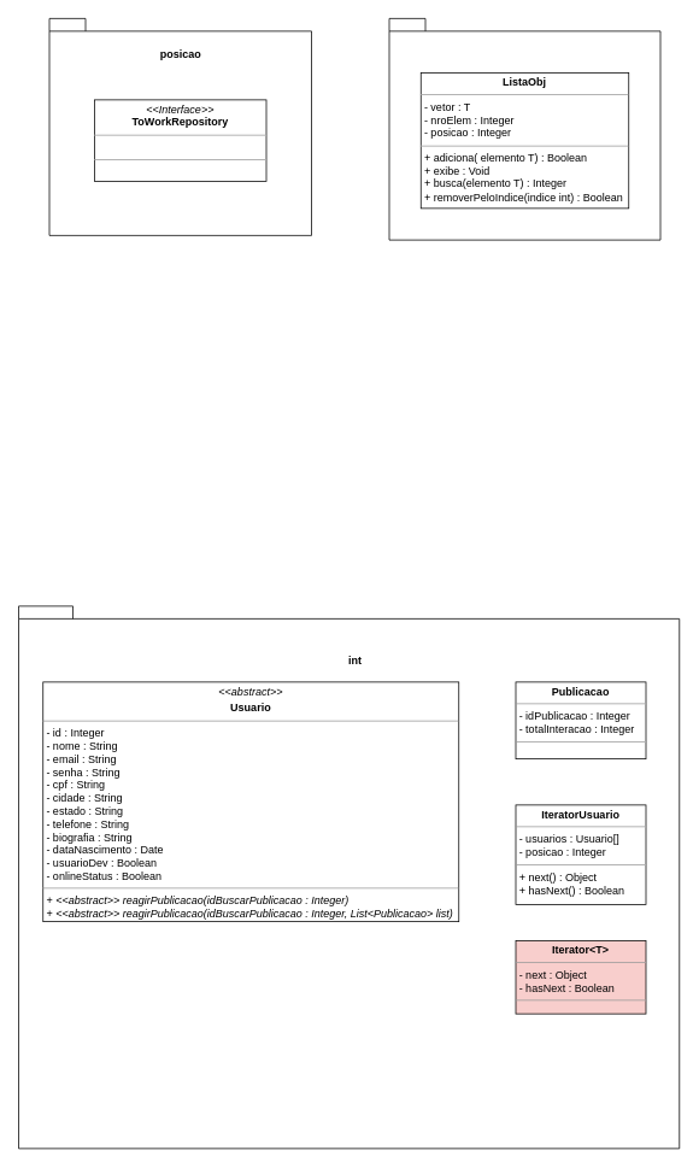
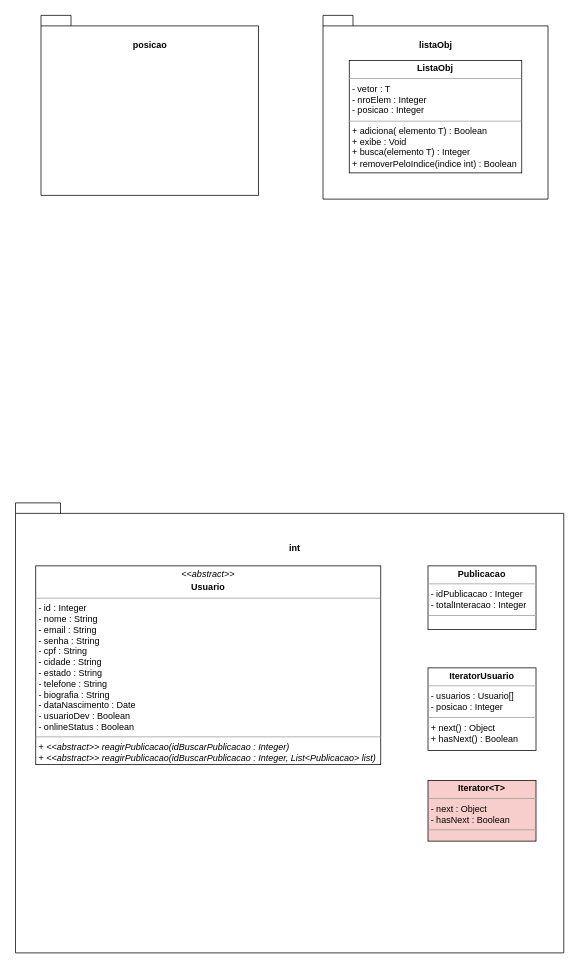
+ <mxCell id="7" value="listaObj" style="text;html=1;align=center;verticalAlign=middle;resizable=0;points=[];autosize=1;strokeColor=none;fillColor=none;fontStyle=1" vertex="1" parent="1"><mxGeometry x="550" y="50" width="60" height="20" as="geometry" /></mxCell>
- <mxCell id="3" value="&lt;p style=&quot;margin: 0px ; margin-top: 4px ; text-align: center&quot;&gt;&lt;i&gt;&amp;lt;&amp;lt;Interface&amp;gt;&amp;gt;&lt;/i&gt;&lt;br&gt;&lt;b&gt;ToWorkRepository&lt;/b&gt;&lt;/p&gt;&lt;hr size=&quot;1&quot;&gt;&lt;p style=&quot;margin: 0px ; margin-left: 4px&quot;&gt;&lt;br&gt;&lt;/p&gt;&lt;hr size=&quot;1&quot;&gt;&lt;p style=&quot;margin: 0px ; margin-left: 4px&quot;&gt;&lt;br&gt;&lt;/p&gt;" style="verticalAlign=top;align=left;overflow=fill;fontSize=12;fontFamily=Helvetica;html=1;" vertex="1" parent="1"><mxGeometry x="104" y="110" width="190" height="90" as="geometry" /></mxCell>
